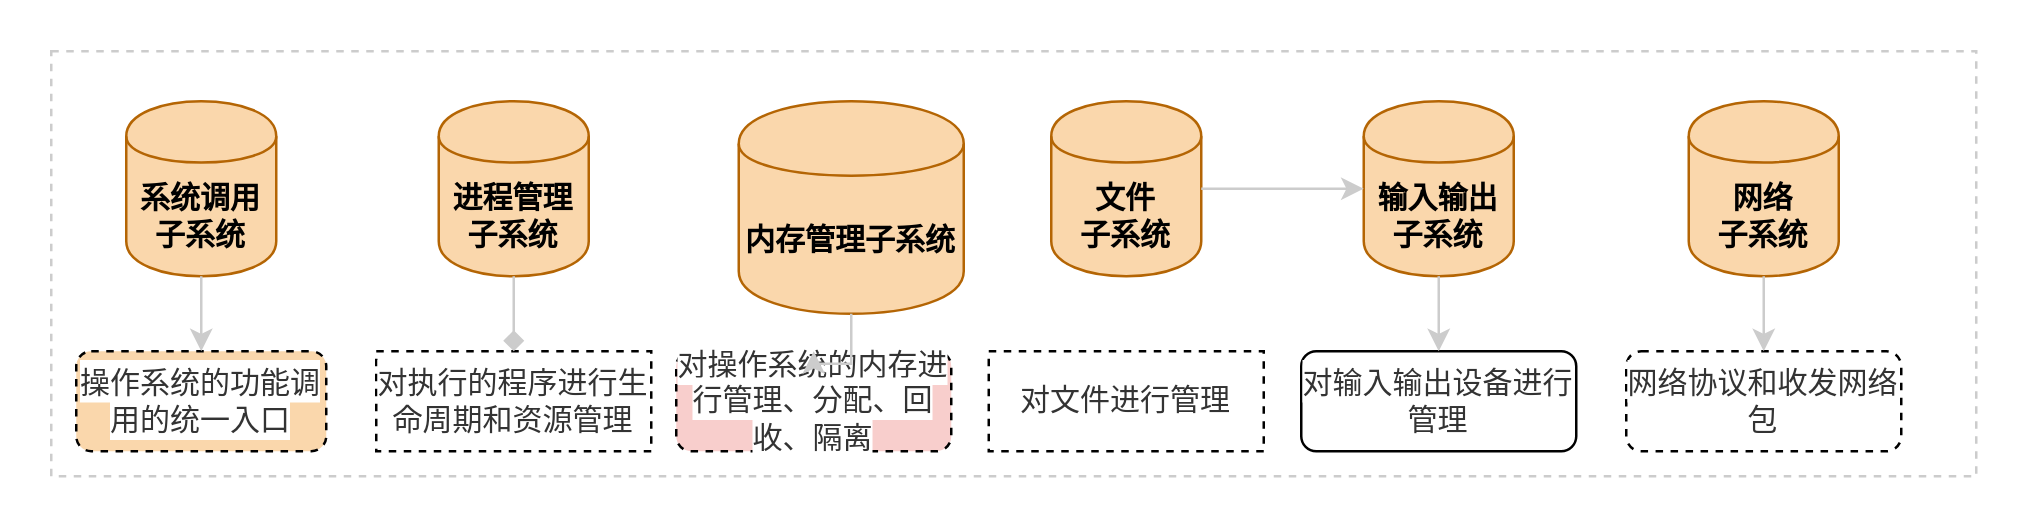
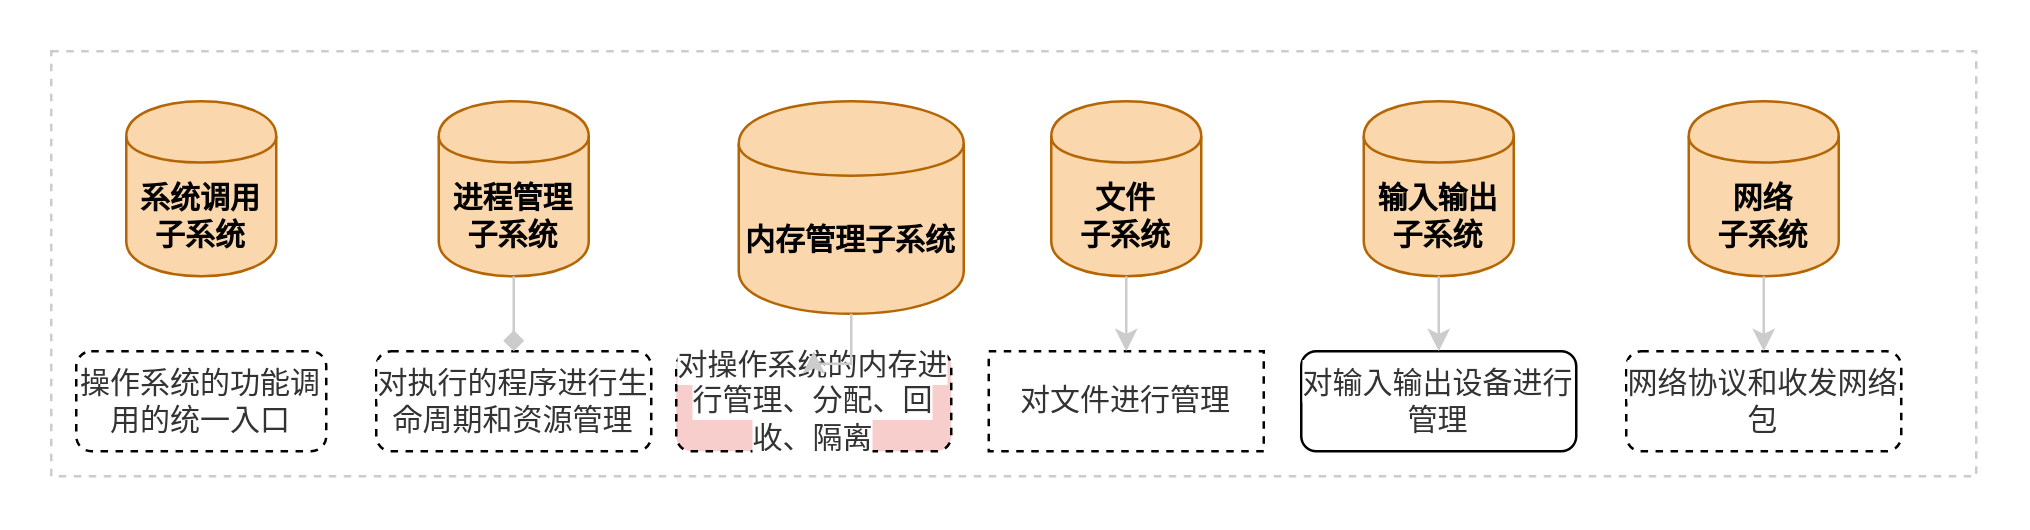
- <mxCell id="18" style="edgeStyle=orthogonalEdgeStyle;rounded=0;orthogonalLoop=1;jettySize=auto;html=1;strokeColor=#CCCCCC;" parent="3" source="8" target="9" edge="1"><mxGeometry relative="1" as="geometry" /></mxCell>
+ <mxCell id="18" style="edgeStyle=orthogonalEdgeStyle;rounded=0;orthogonalLoop=1;jettySize=auto;html=1;entryX=0.5;entryY=0;entryDx=0;entryDy=0;strokeColor=#CCCCCC;" parent="3" source="8" target="17" edge="1"><mxGeometry relative="1" as="geometry" /></mxCell>
- <mxCell id="12" style="edgeStyle=orthogonalEdgeStyle;rounded=0;orthogonalLoop=1;jettySize=auto;html=1;entryX=0.5;entryY=0;entryDx=0;entryDy=0;strokeColor=#CCCCCC;" parent="3" source="5" target="11" edge="1"><mxGeometry relative="1" as="geometry" /></mxCell>
- <mxCell id="11" value="&lt;span style=&quot;color: rgb(51 , 51 , 51) ; font-family: &amp;#34;open sans&amp;#34; , &amp;#34;clear sans&amp;#34; , &amp;#34;helvetica neue&amp;#34; , &amp;#34;helvetica&amp;#34; , &amp;#34;arial&amp;#34; , sans-serif ; white-space: pre-wrap ; background-color: rgb(255 , 255 , 255)&quot;&gt;&lt;font style=&quot;font-size: 12px&quot;&gt;操作系统的功能调用的统一入口&lt;/font&gt;&lt;/span&gt;" style="rounded=1;whiteSpace=wrap;html=1;dashed=1;fillColor=#fad7ac;" parent="3" vertex="1"><mxGeometry x="10" y="120" width="100" height="40" as="geometry" /></mxCell>
+ <mxCell id="11" value="&lt;span style=&quot;color: rgb(51 , 51 , 51) ; font-family: &amp;#34;open sans&amp;#34; , &amp;#34;clear sans&amp;#34; , &amp;#34;helvetica neue&amp;#34; , &amp;#34;helvetica&amp;#34; , &amp;#34;arial&amp;#34; , sans-serif ; white-space: pre-wrap ; background-color: rgb(255 , 255 , 255)&quot;&gt;&lt;font style=&quot;font-size: 12px&quot;&gt;操作系统的功能调用的统一入口&lt;/font&gt;&lt;/span&gt;" style="rounded=1;whiteSpace=wrap;html=1;dashed=1;" parent="3" vertex="1"><mxGeometry x="10" y="120" width="100" height="40" as="geometry" /></mxCell>
- <mxCell id="13" value="&lt;span style=&quot;color: rgb(51 , 51 , 51) ; font-family: &amp;#34;open sans&amp;#34; , &amp;#34;clear sans&amp;#34; , &amp;#34;helvetica neue&amp;#34; , &amp;#34;helvetica&amp;#34; , &amp;#34;arial&amp;#34; , sans-serif ; white-space: pre-wrap ; background-color: rgb(255 , 255 , 255)&quot;&gt;&lt;font style=&quot;font-size: 12px&quot;&gt;对执行的程序进行生命周期和资源管理&lt;/font&gt;&lt;/span&gt;" style="whiteSpace=wrap;html=1;dashed=1;rounded=0;" parent="3" vertex="1"><mxGeometry x="130" y="120" width="110" height="40" as="geometry" /></mxCell>
+ <mxCell id="13" value="&lt;span style=&quot;color: rgb(51 , 51 , 51) ; font-family: &amp;#34;open sans&amp;#34; , &amp;#34;clear sans&amp;#34; , &amp;#34;helvetica neue&amp;#34; , &amp;#34;helvetica&amp;#34; , &amp;#34;arial&amp;#34; , sans-serif ; white-space: pre-wrap ; background-color: rgb(255 , 255 , 255)&quot;&gt;&lt;font style=&quot;font-size: 12px&quot;&gt;对执行的程序进行生命周期和资源管理&lt;/font&gt;&lt;/span&gt;" style="rounded=1;whiteSpace=wrap;html=1;dashed=1;" parent="3" vertex="1"><mxGeometry x="130" y="120" width="110" height="40" as="geometry" /></mxCell>
